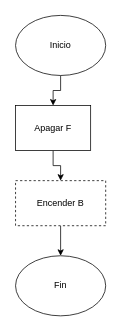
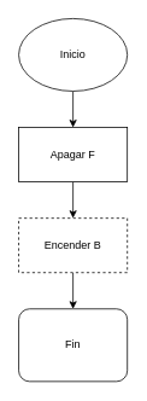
- <mxCell id="5" value="Apagar F" style="rounded=0;whiteSpace=wrap;html=1;" vertex="1" parent="1"><mxGeometry x="20" y="140" width="100" height="60" as="geometry" /></mxCell>
+ <mxCell id="5" value="Apagar F" style="rounded=0;whiteSpace=wrap;html=1;" vertex="1" parent="1"><mxGeometry x="20" y="140" width="120" height="60" as="geometry" /></mxCell>
- <mxCell id="8" value="Fin" style="ellipse;whiteSpace=wrap;html=1;" vertex="1" parent="1"><mxGeometry x="20" y="340" width="120" height="80" as="geometry" /></mxCell>
+ <mxCell id="8" value="Fin" style="whiteSpace=wrap;html=1;rounded=1;" vertex="1" parent="1"><mxGeometry x="20" y="340" width="120" height="80" as="geometry" /></mxCell>
